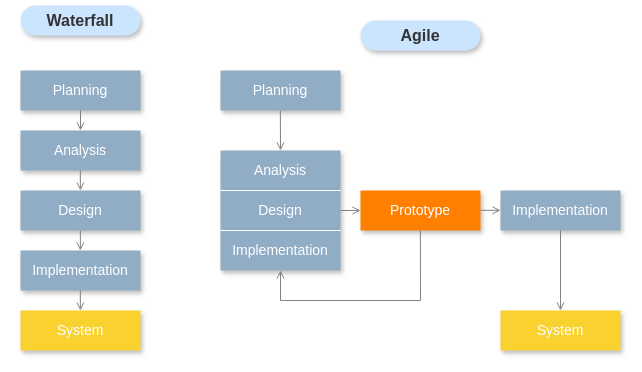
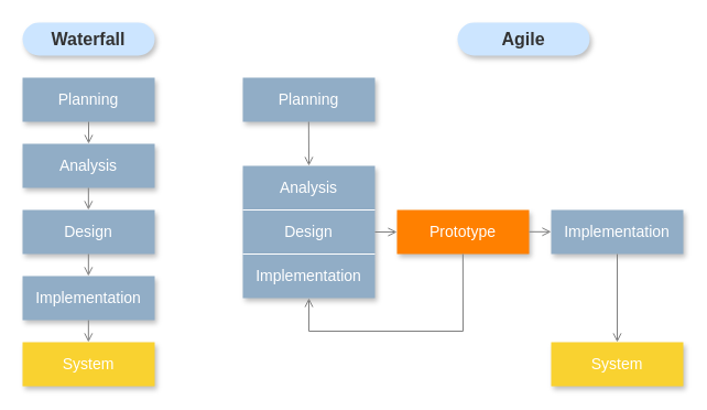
- <mxCell id="25" value="Waterfall" style="text;html=1;strokeColor=none;fillColor=#CCE5FF;align=center;verticalAlign=middle;whiteSpace=wrap;rounded=1;fontStyle=1;fontSize=16;fontColor=#333333;glass=0;arcSize=50;shadow=1;" vertex="1" parent="1"><mxGeometry x="20" y="5" width="120" height="30" as="geometry" /></mxCell>
+ <mxCell id="25" value="Waterfall" style="text;html=1;strokeColor=none;fillColor=#CCE5FF;align=center;verticalAlign=middle;whiteSpace=wrap;rounded=1;fontStyle=1;fontSize=16;fontColor=#333333;glass=0;arcSize=50;shadow=1;" vertex="1" parent="1"><mxGeometry x="20" y="20" width="120" height="30" as="geometry" /></mxCell>
- <mxCell id="26" value="Agile" style="text;html=1;strokeColor=none;fillColor=#CCE5FF;align=center;verticalAlign=middle;whiteSpace=wrap;rounded=1;fontStyle=1;fontSize=16;fontColor=#333333;glass=0;arcSize=50;shadow=1;" vertex="1" parent="1"><mxGeometry x="360" y="20" width="120" height="30" as="geometry" /></mxCell>
+ <mxCell id="26" value="Agile" style="text;html=1;strokeColor=none;fillColor=#CCE5FF;align=center;verticalAlign=middle;whiteSpace=wrap;rounded=1;fontStyle=1;fontSize=16;fontColor=#333333;glass=0;arcSize=50;shadow=1;" vertex="1" parent="1"><mxGeometry x="415" y="20" width="120" height="30" as="geometry" /></mxCell>
